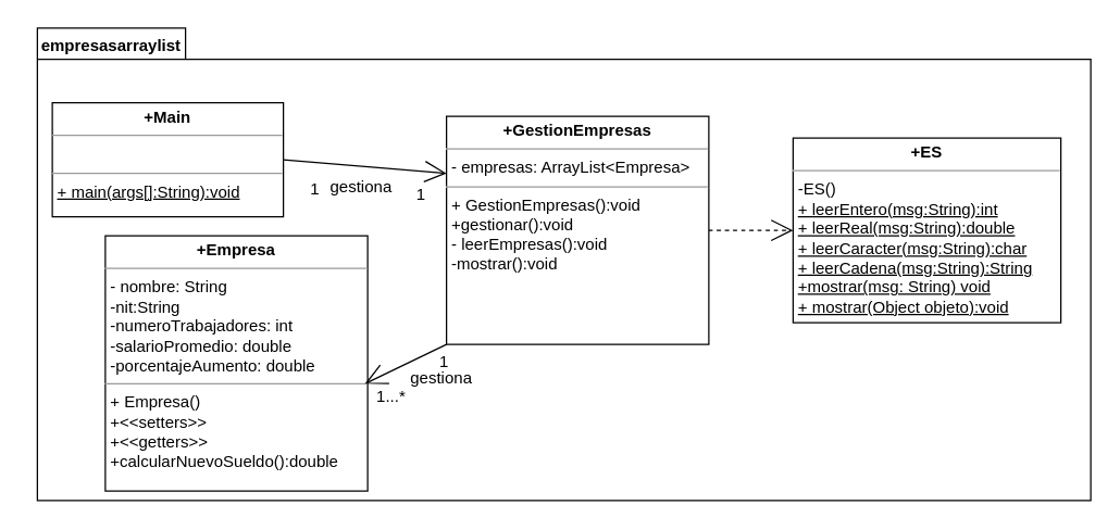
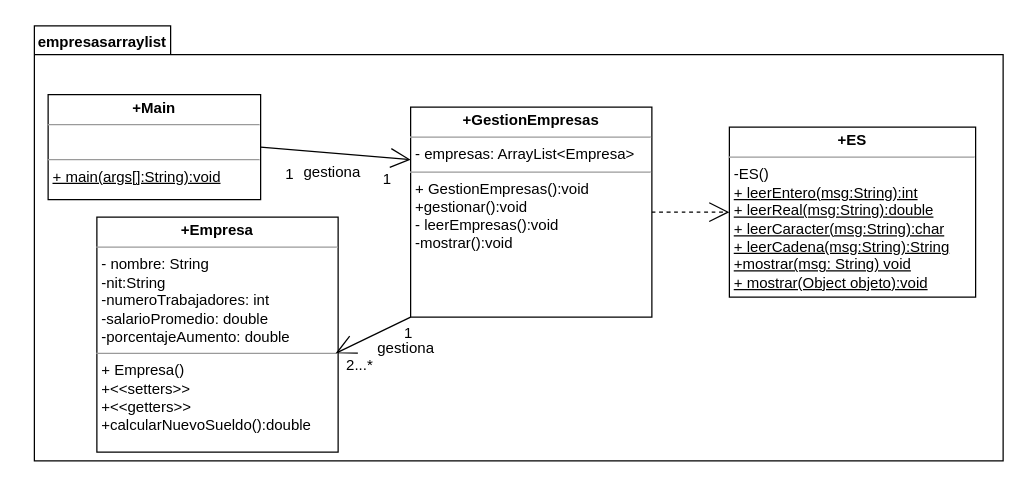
- <mxCell id="14" value="1...*" style="text;html=1;align=center;verticalAlign=middle;resizable=0;points=[];autosize=1;strokeColor=none;fillColor=none;hachureGap=4;fontSize=12;" vertex="1" parent="1"><mxGeometry x="267" y="279" width="39" height="26" as="geometry" /></mxCell>
+ <mxCell id="14" value="2...*" style="text;html=1;align=center;verticalAlign=middle;resizable=0;points=[];autosize=1;strokeColor=none;fillColor=none;hachureGap=4;fontSize=12;" vertex="1" parent="1"><mxGeometry x="267" y="279" width="39" height="26" as="geometry" /></mxCell>
